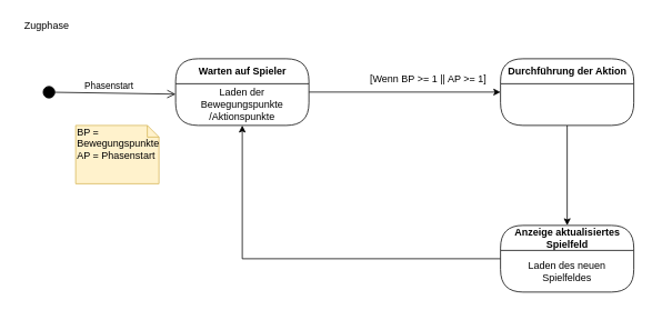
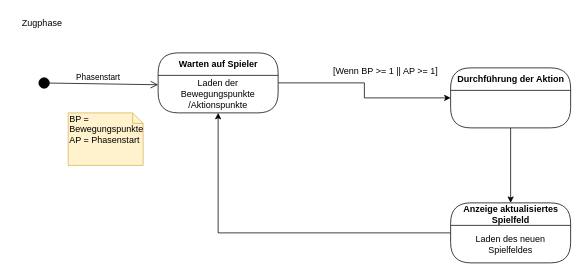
- <mxCell id="8" value="Durchführung der Aktion" style="swimlane;html=1;fontStyle=1;align=center;verticalAlign=middle;childLayout=stackLayout;horizontal=1;startSize=30;horizontalStack=0;resizeParent=0;resizeLast=1;container=0;collapsible=0;rounded=1;arcSize=30;swimlaneFillColor=#FFFFFF;" vertex="1" parent="1"><mxGeometry x="600" y="70" width="160" height="80" as="geometry" /></mxCell>
+ <mxCell id="8" value="Durchführung der Aktion" style="swimlane;html=1;fontStyle=1;align=center;verticalAlign=middle;childLayout=stackLayout;horizontal=1;startSize=30;horizontalStack=0;resizeParent=0;resizeLast=1;container=0;collapsible=0;rounded=1;arcSize=30;swimlaneFillColor=#FFFFFF;" vertex="1" parent="1"><mxGeometry x="600" y="90" width="160" height="80" as="geometry" /></mxCell>
